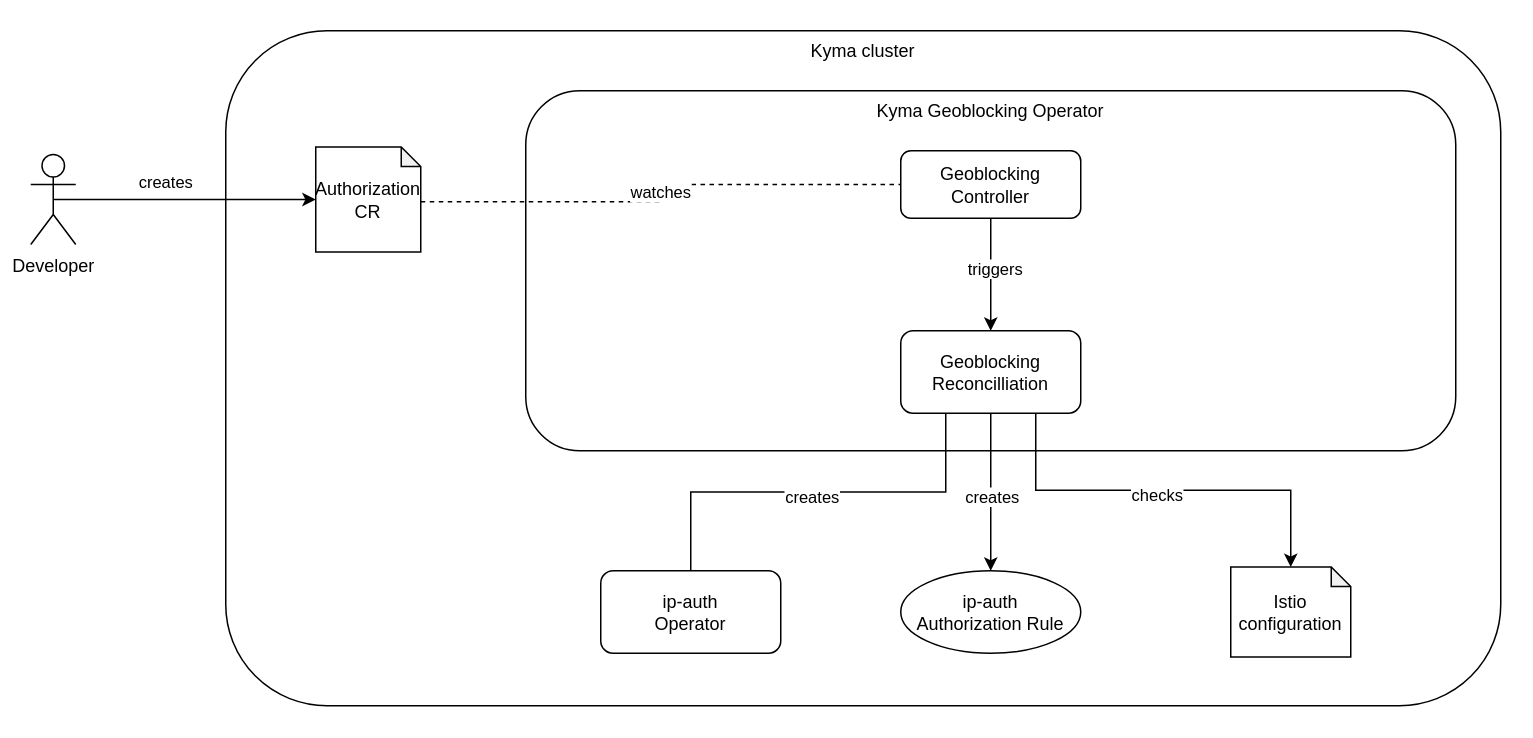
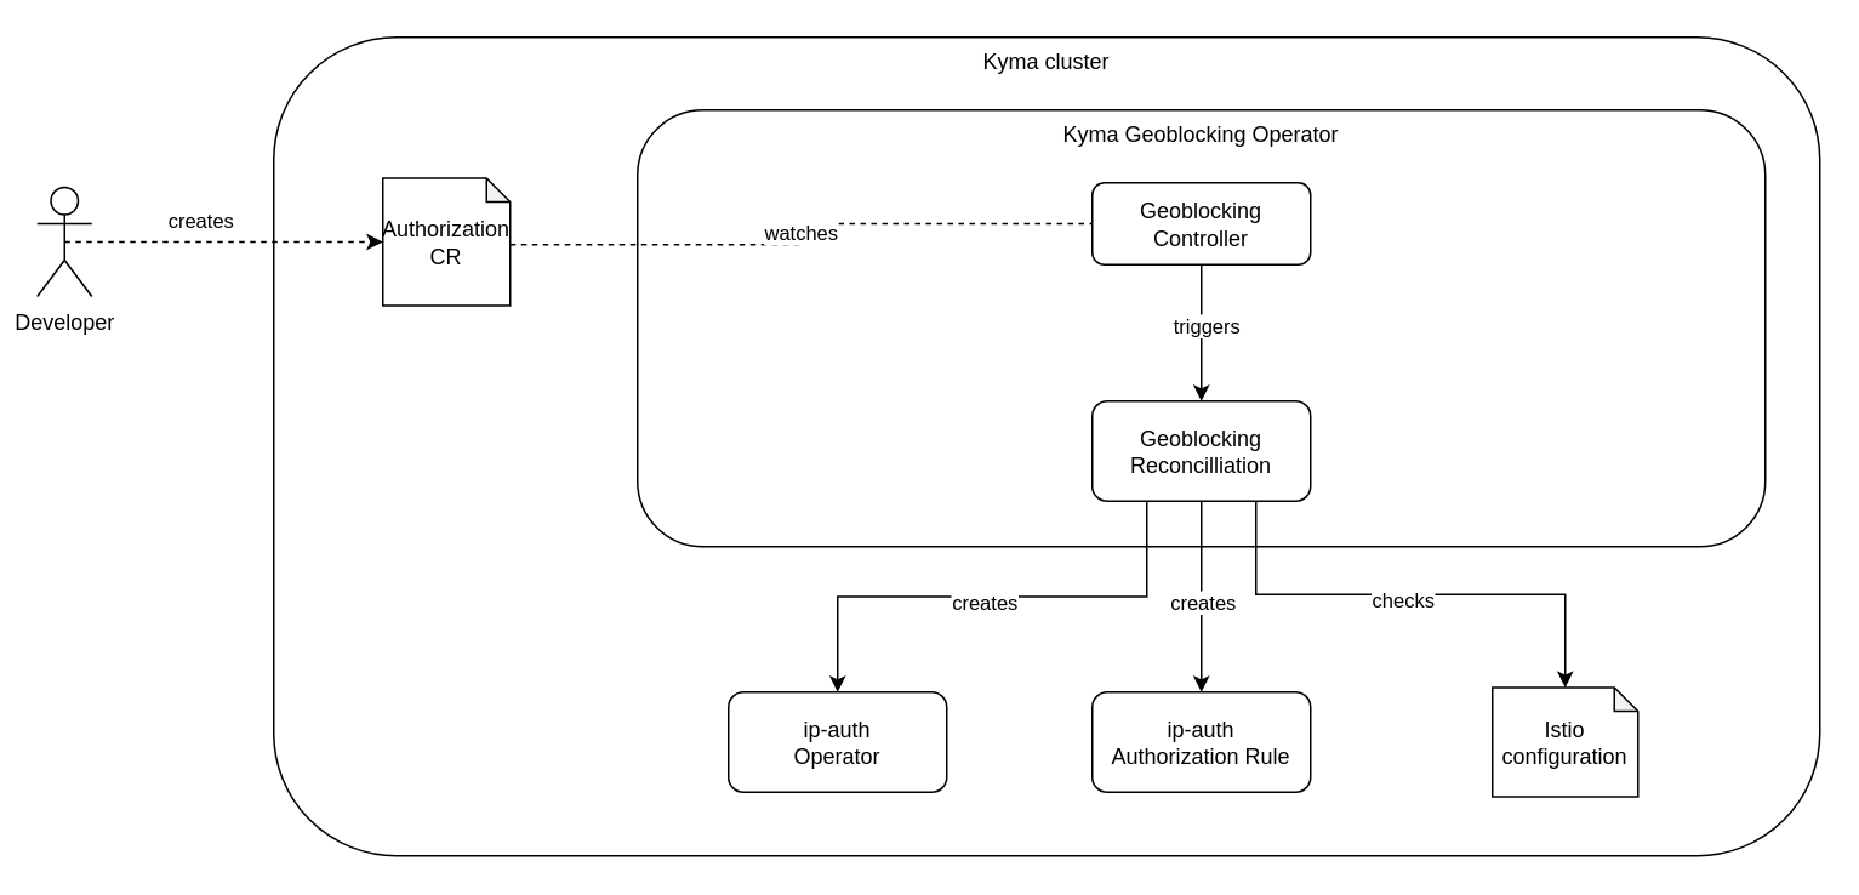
- <mxCell id="7" style="edgeStyle=orthogonalEdgeStyle;rounded=0;orthogonalLoop=1;jettySize=auto;html=1;exitX=0.5;exitY=0.5;exitDx=0;exitDy=0;exitPerimeter=0;entryX=0;entryY=0.5;entryDx=0;entryDy=0;entryPerimeter=0;" parent="1" source="4" target="6" edge="1"><mxGeometry relative="1" as="geometry" /></mxCell>
+ <mxCell id="7" style="edgeStyle=orthogonalEdgeStyle;rounded=0;orthogonalLoop=1;jettySize=auto;html=1;exitX=0.5;exitY=0.5;exitDx=0;exitDy=0;exitPerimeter=0;entryX=0;entryY=0.5;entryDx=0;entryDy=0;entryPerimeter=0;dashed=1;" parent="1" source="4" target="6" edge="1"><mxGeometry relative="1" as="geometry" /></mxCell>
- <mxCell id="12" style="edgeStyle=orthogonalEdgeStyle;rounded=0;orthogonalLoop=1;jettySize=auto;html=1;exitX=0.25;exitY=1;exitDx=0;exitDy=0;endArrow=none;" parent="1" source="18" target="19" edge="1"><mxGeometry relative="1" as="geometry" /></mxCell>
+ <mxCell id="12" style="edgeStyle=orthogonalEdgeStyle;rounded=0;orthogonalLoop=1;jettySize=auto;html=1;exitX=0.25;exitY=1;exitDx=0;exitDy=0;" parent="1" source="18" target="19" edge="1"><mxGeometry relative="1" as="geometry" /></mxCell>
- <mxCell id="20" value="&lt;div&gt;ip-auth&lt;/div&gt;Authorization Rule" style="ellipse;whiteSpace=wrap;html=1;" parent="1" vertex="1"><mxGeometry x="600" y="380" width="120" height="55" as="geometry" /></mxCell>
+ <mxCell id="20" value="&lt;div&gt;ip-auth&lt;/div&gt;Authorization Rule" style="rounded=1;whiteSpace=wrap;html=1;" parent="1" vertex="1"><mxGeometry x="600" y="380" width="120" height="55" as="geometry" /></mxCell>
